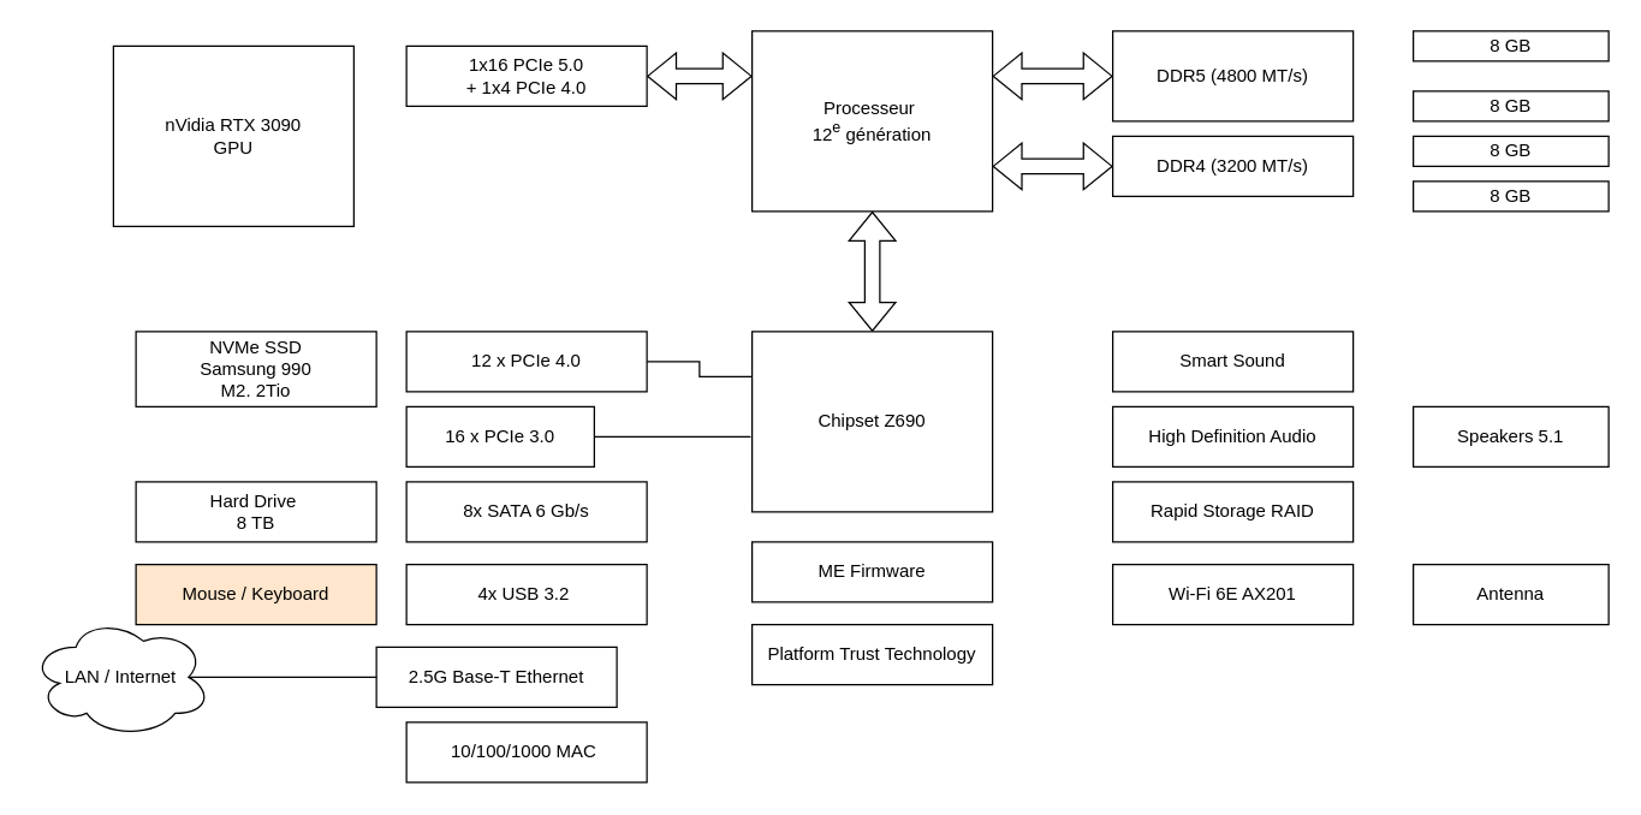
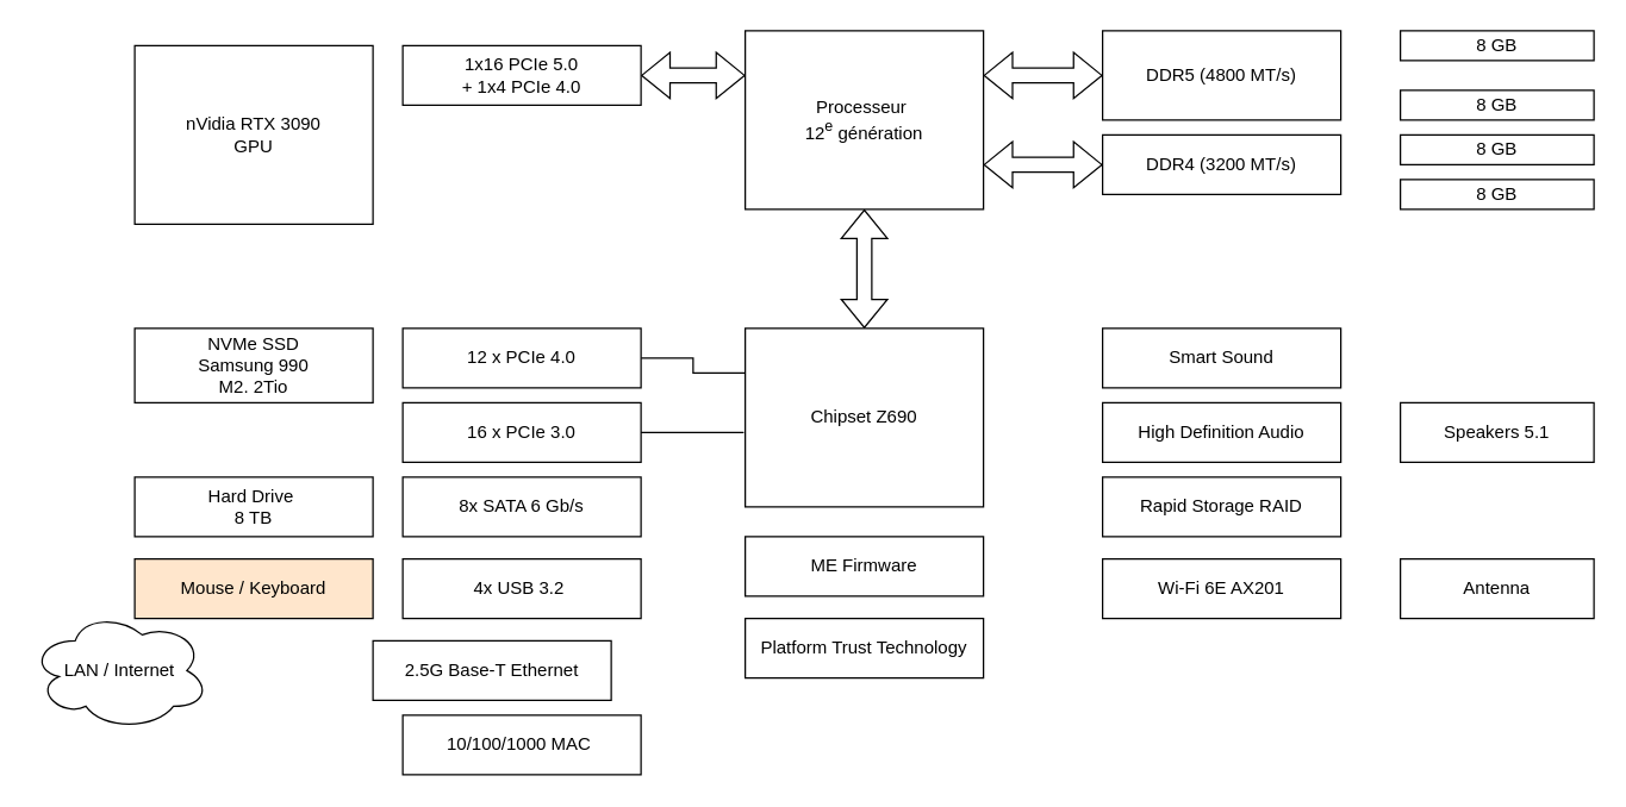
- <mxCell id="24" value="nVidia RTX 3090&lt;br&gt;GPU" style="rounded=0;whiteSpace=wrap;html=1;" vertex="1" parent="1"><mxGeometry x="75" y="30" width="160" height="120" as="geometry" /></mxCell>
+ <mxCell id="24" value="nVidia RTX 3090&lt;br&gt;GPU" style="rounded=0;whiteSpace=wrap;html=1;" vertex="1" parent="1"><mxGeometry x="90" y="30" width="160" height="120" as="geometry" /></mxCell>
- <mxCell id="13" value="16 x PCIe 3.0" style="rounded=0;whiteSpace=wrap;html=1;" vertex="1" parent="1"><mxGeometry x="270" y="270" width="125" height="40" as="geometry" /></mxCell>
+ <mxCell id="13" value="16 x PCIe 3.0" style="rounded=0;whiteSpace=wrap;html=1;" vertex="1" parent="1"><mxGeometry x="270" y="270" width="160" height="40" as="geometry" /></mxCell>
- <mxCell id="29" style="edgeStyle=orthogonalEdgeStyle;rounded=0;orthogonalLoop=1;jettySize=auto;html=1;exitX=0;exitY=0.5;exitDx=0;exitDy=0;entryX=0.875;entryY=0.5;entryDx=0;entryDy=0;entryPerimeter=0;endArrow=none;endFill=0;" edge="1" parent="1" source="16" target="28"><mxGeometry relative="1" as="geometry" /></mxCell>
